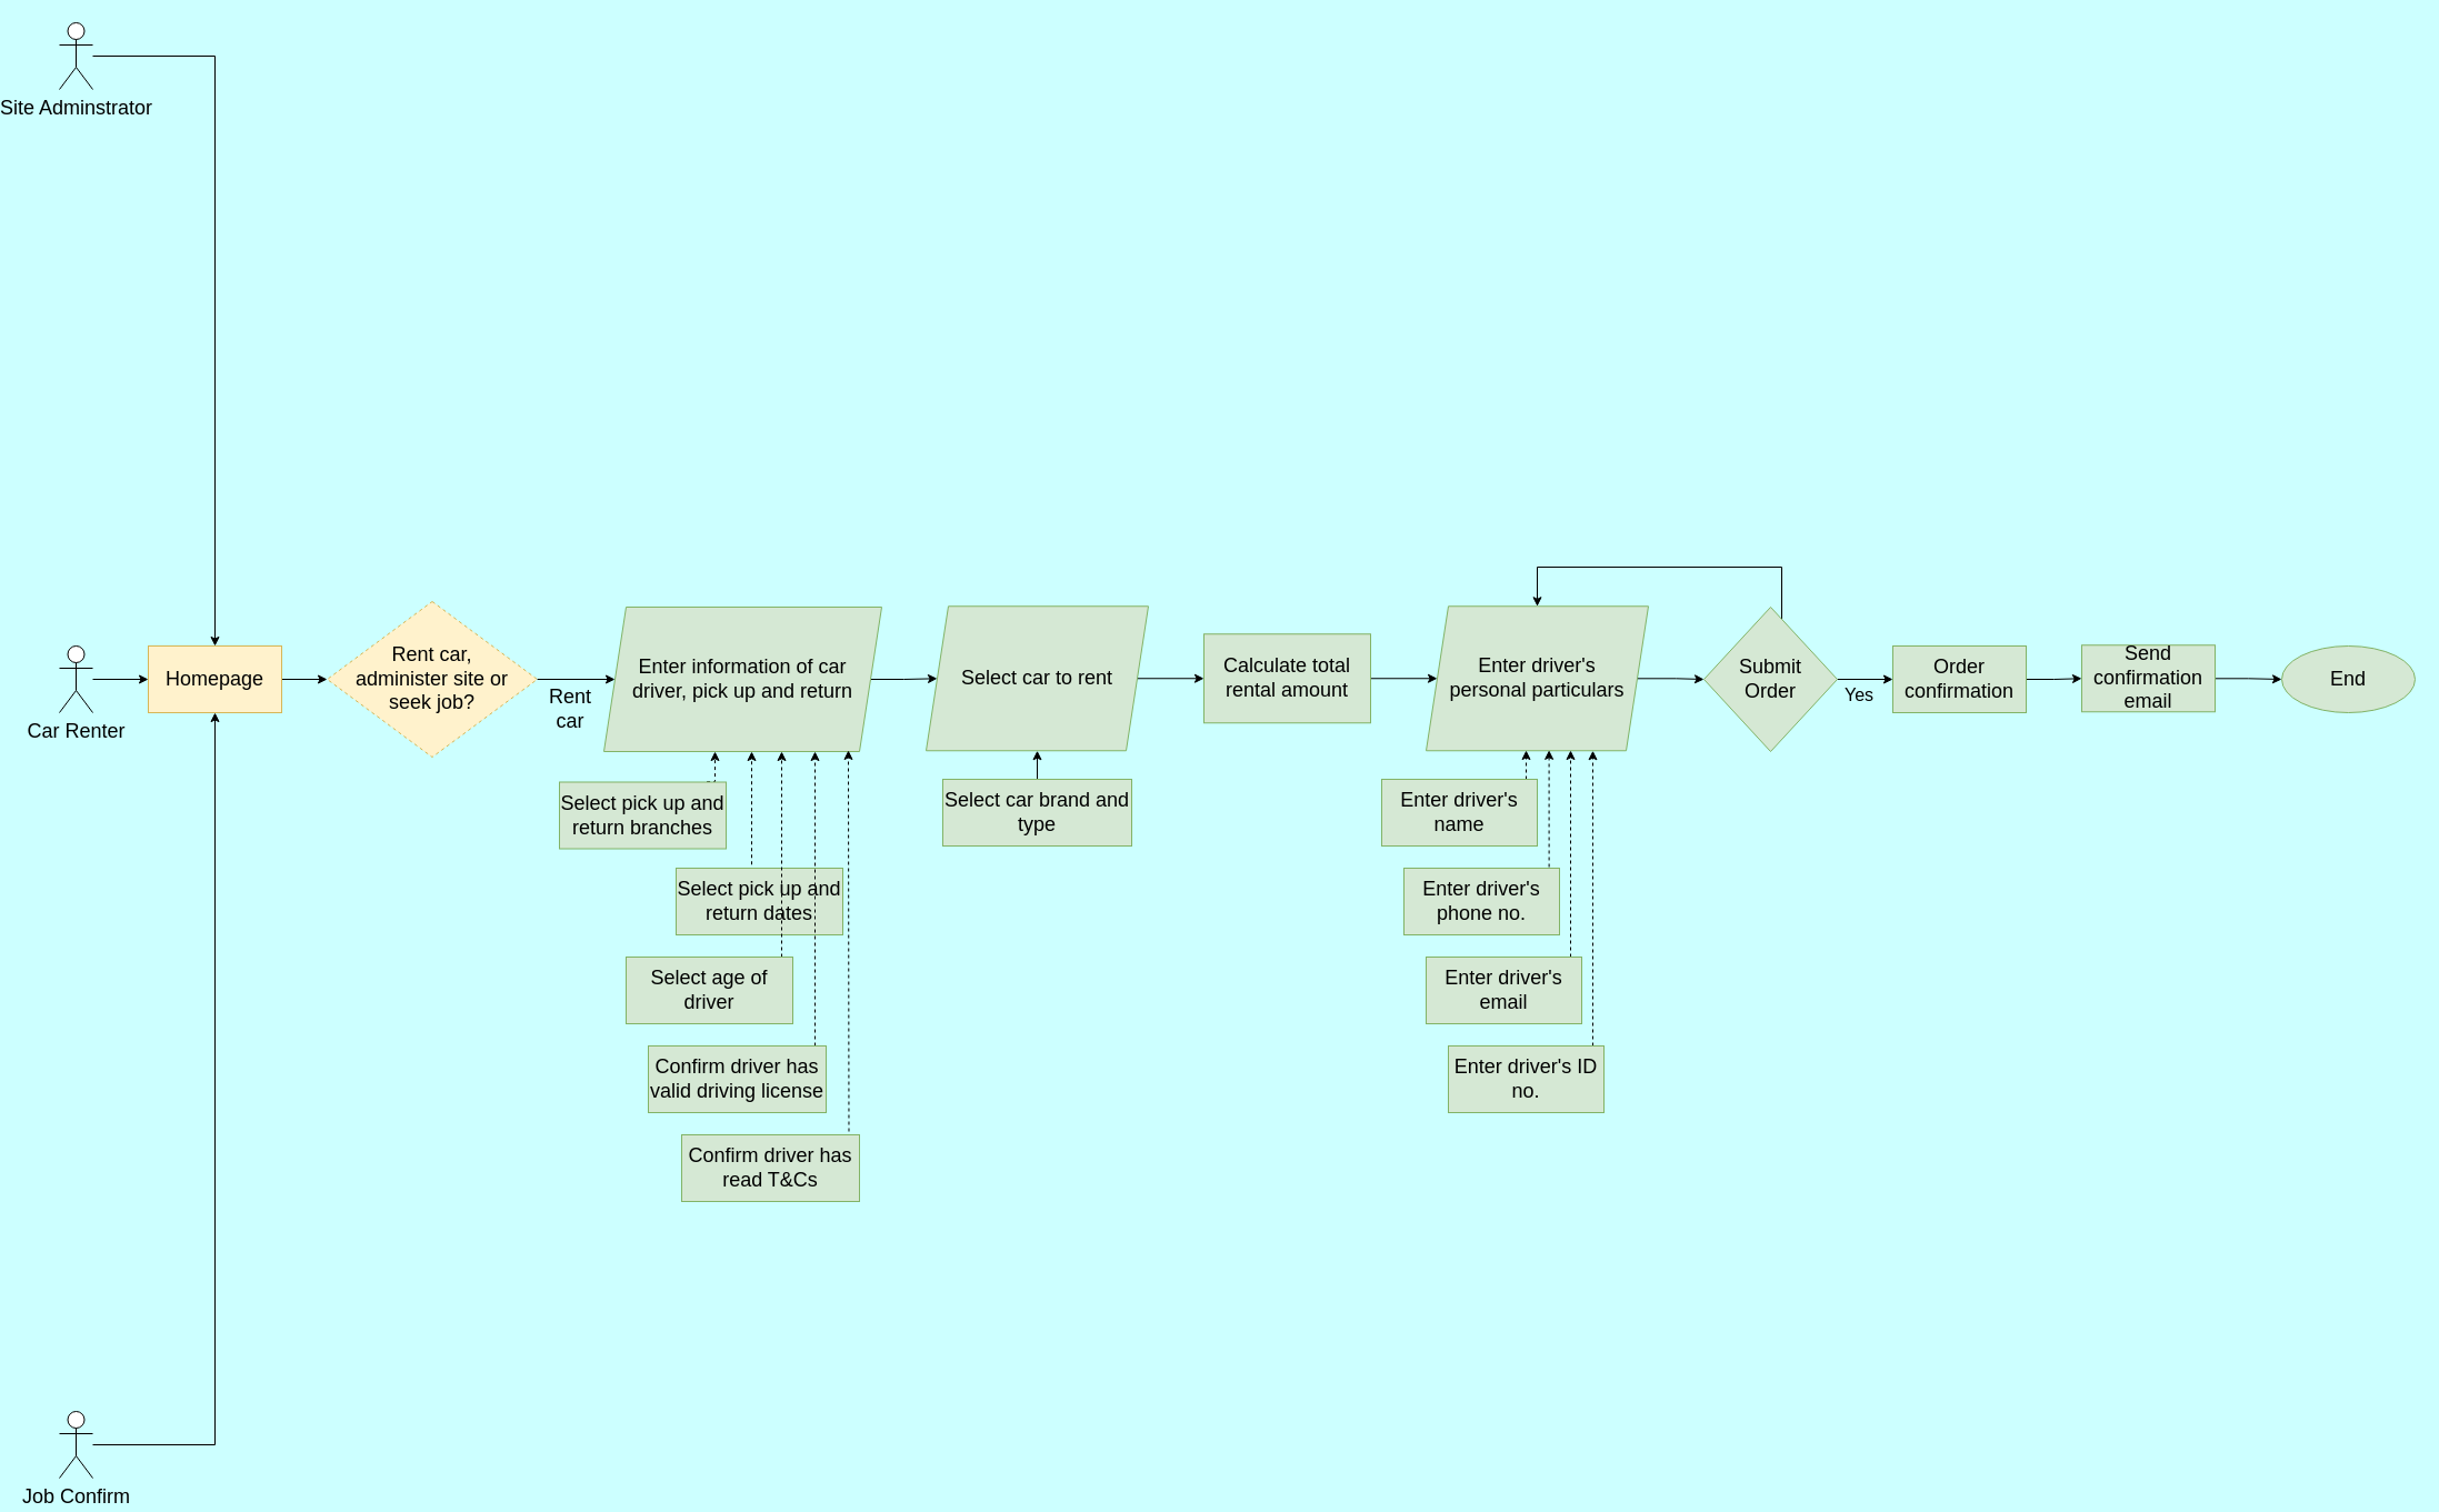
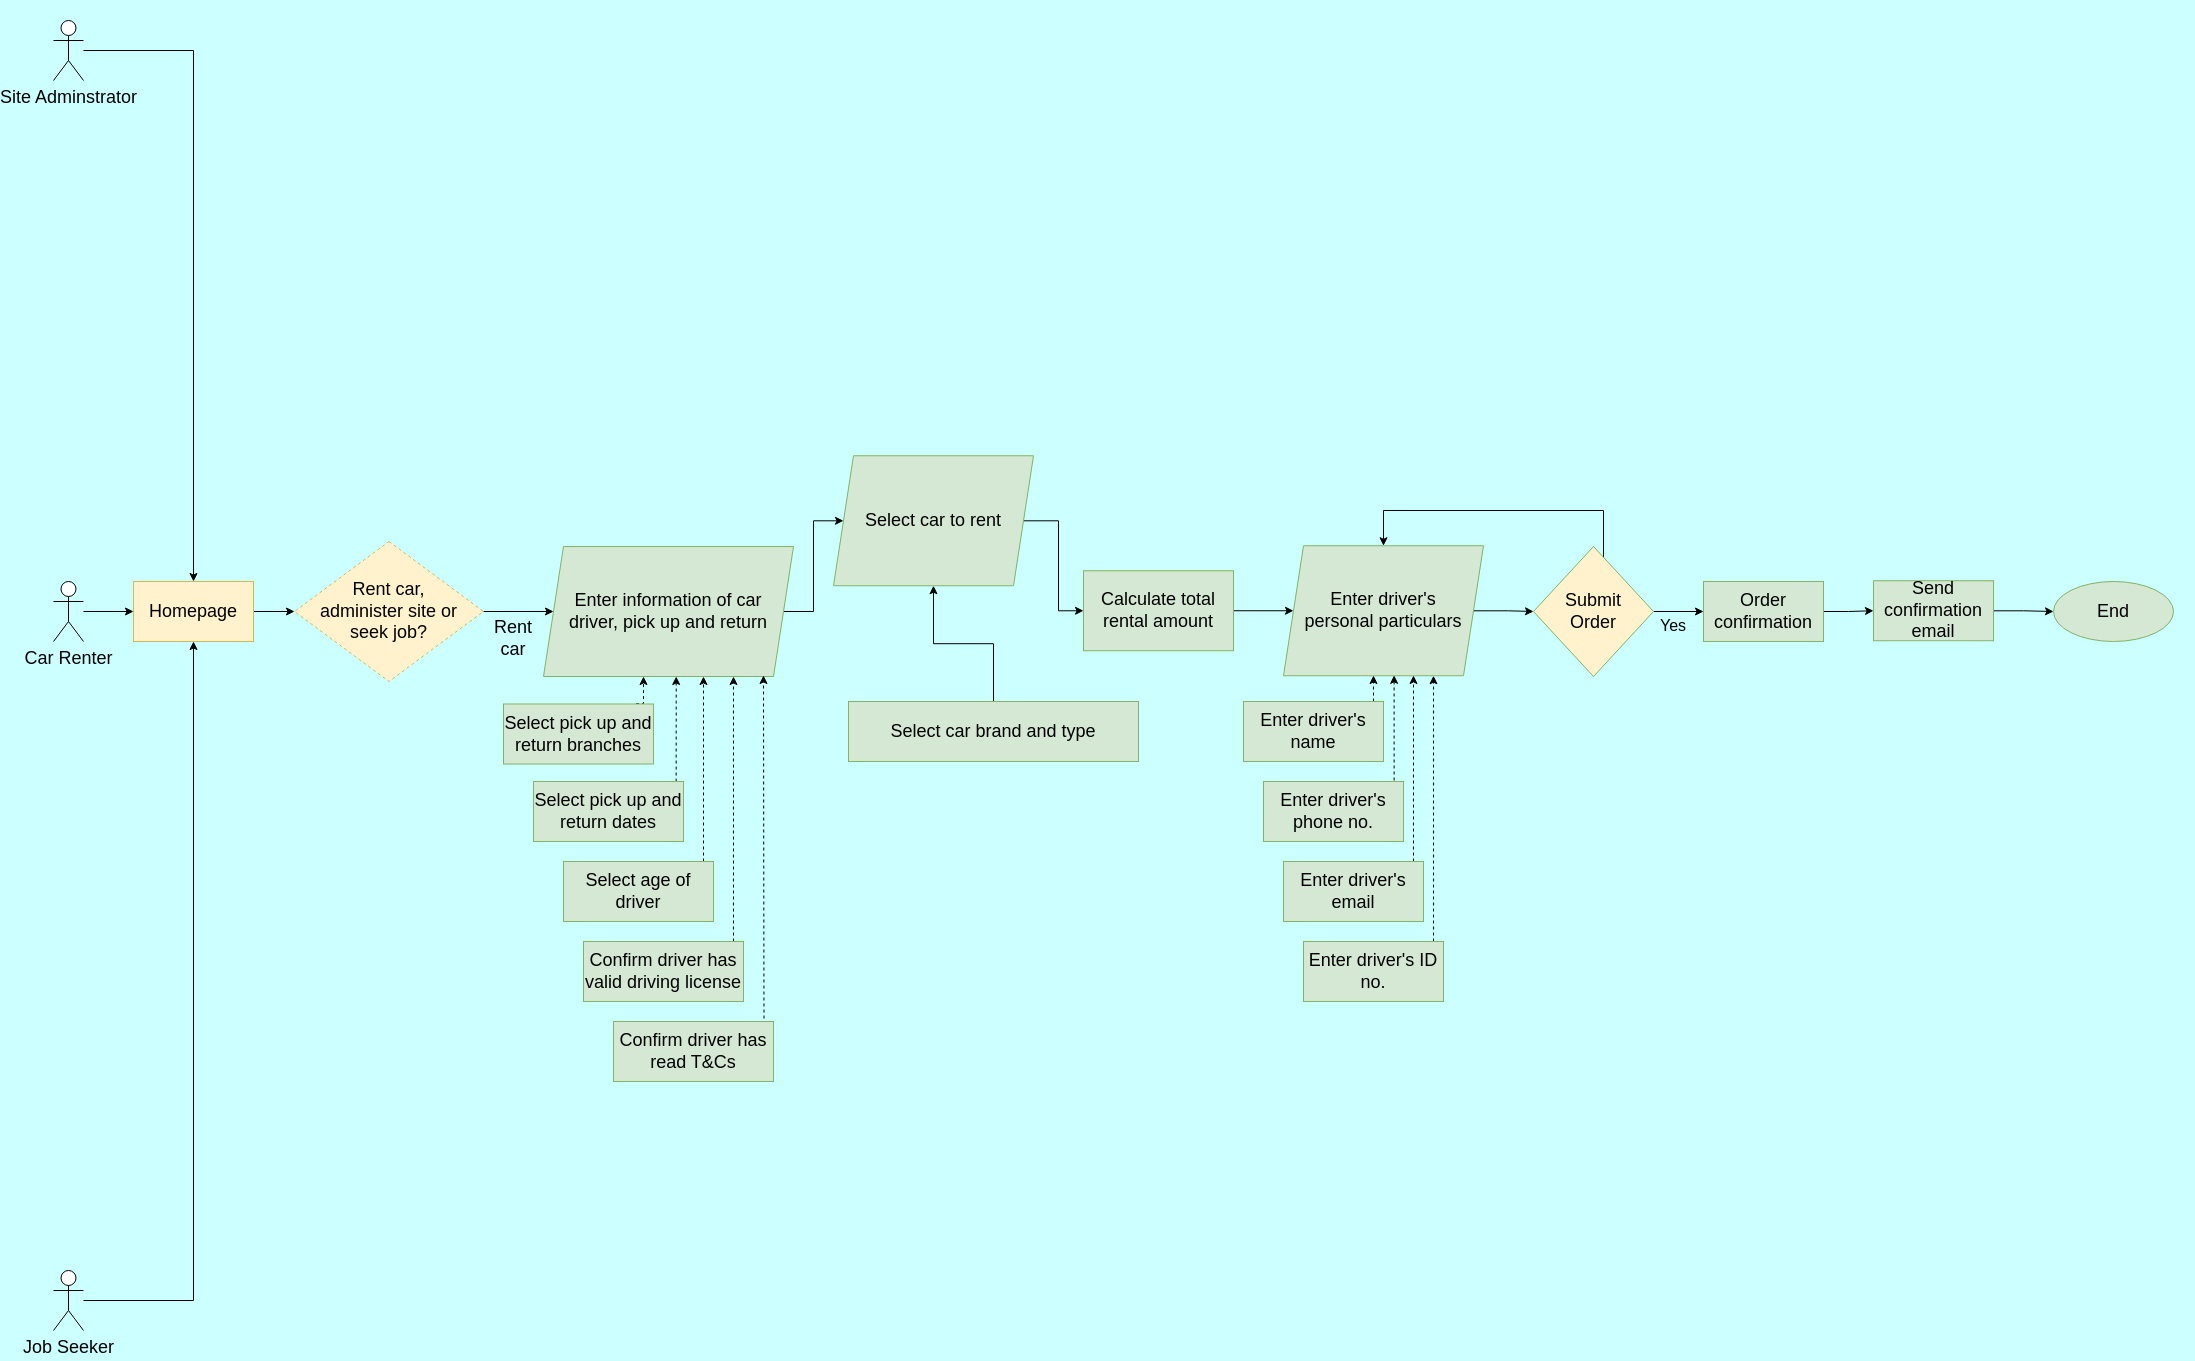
- <mxCell id="26" value="Select car to rent" style="shape=parallelogram;perimeter=parallelogramPerimeter;whiteSpace=wrap;html=1;fixedSize=1;fontSize=18;fillColor=#d5e8d4;strokeColor=#82b366;rounded=0;" vertex="1" parent="1"><mxGeometry x="800" y="545.25" width="200" height="130" as="geometry" /></mxCell>
+ <mxCell id="26" value="Select car to rent" style="shape=parallelogram;perimeter=parallelogramPerimeter;whiteSpace=wrap;html=1;fixedSize=1;fontSize=18;fillColor=#d5e8d4;strokeColor=#82b366;rounded=0;" vertex="1" parent="1"><mxGeometry x="800" y="455.25" width="200" height="130" as="geometry" /></mxCell>
- <mxCell id="37" value="&lt;div&gt;Submit&lt;/div&gt;&lt;div&gt;Order&lt;br&gt;&lt;/div&gt;" style="rhombus;whiteSpace=wrap;html=1;fontSize=18;fillColor=#d5e8d4;strokeColor=#82b366;rounded=0;" vertex="1" parent="1"><mxGeometry x="1500" y="546" width="120" height="130" as="geometry" /></mxCell>
+ <mxCell id="37" value="&lt;div&gt;Submit&lt;/div&gt;&lt;div&gt;Order&lt;br&gt;&lt;/div&gt;" style="rhombus;whiteSpace=wrap;html=1;fontSize=18;fillColor=#fff2cc;strokeColor=#82b366;rounded=0;" vertex="1" parent="1"><mxGeometry x="1500" y="546" width="120" height="130" as="geometry" /></mxCell>
- <mxCell id="28" value="Select car brand and type" style="rounded=0;whiteSpace=wrap;html=1;fontSize=18;fillColor=#d5e8d4;strokeColor=#82b366;" vertex="1" parent="1"><mxGeometry x="815" y="701" width="170" height="60" as="geometry" /></mxCell>
+ <mxCell id="28" value="Select car brand and type" style="rounded=0;whiteSpace=wrap;html=1;fontSize=18;fillColor=#d5e8d4;strokeColor=#82b366;" vertex="1" parent="1"><mxGeometry x="815" y="701" width="290" height="60" as="geometry" /></mxCell>
- <mxCell id="18" value="Select pick up and return dates" style="rounded=0;whiteSpace=wrap;html=1;fontSize=18;fillColor=#d5e8d4;strokeColor=#82b366;" vertex="1" parent="1"><mxGeometry x="575" y="781" width="150" height="60" as="geometry" /></mxCell>
+ <mxCell id="18" value="Select pick up and return dates" style="rounded=0;whiteSpace=wrap;html=1;fontSize=18;fillColor=#d5e8d4;strokeColor=#82b366;" vertex="1" parent="1"><mxGeometry x="500" y="781" width="150" height="60" as="geometry" /></mxCell>
- <mxCell id="5" value="&lt;font style=&quot;font-size: 18px;&quot;&gt;Job Confirm&lt;/font&gt;" style="shape=umlActor;verticalLabelPosition=bottom;verticalAlign=top;html=1;outlineConnect=0;rounded=0;" vertex="1" parent="1"><mxGeometry x="20" y="1270" width="30" height="60" as="geometry" /></mxCell>
+ <mxCell id="5" value="&lt;font style=&quot;font-size: 18px;&quot;&gt;Job Seeker&lt;/font&gt;" style="shape=umlActor;verticalLabelPosition=bottom;verticalAlign=top;html=1;outlineConnect=0;rounded=0;" vertex="1" parent="1"><mxGeometry x="20" y="1270" width="30" height="60" as="geometry" /></mxCell>
